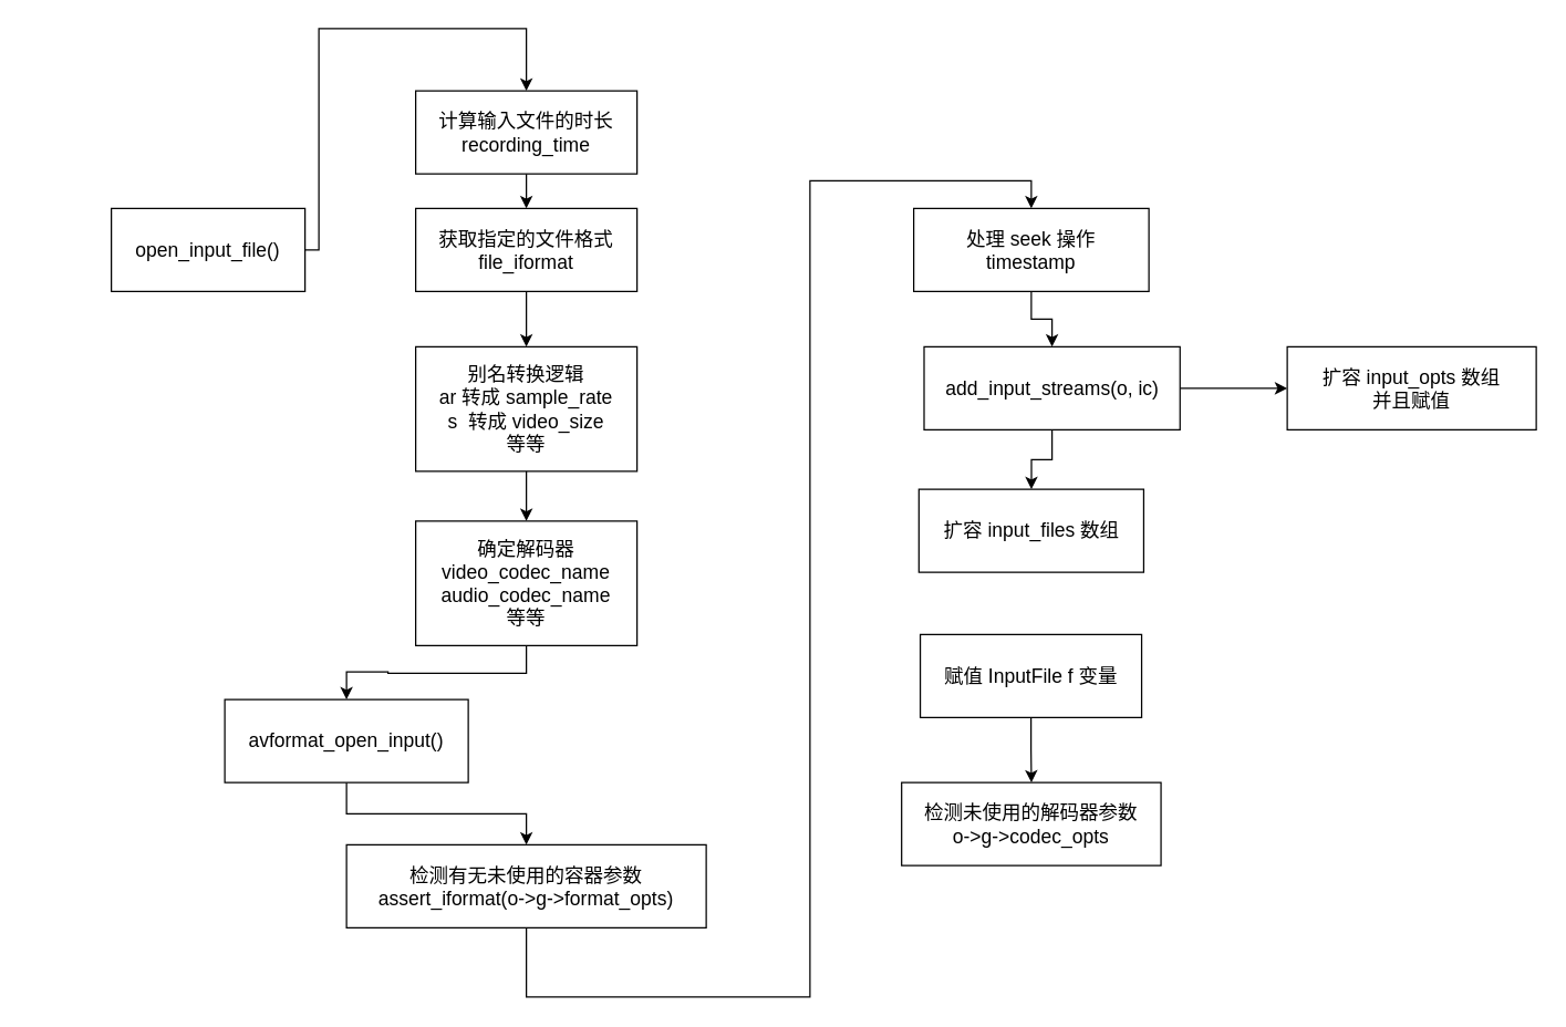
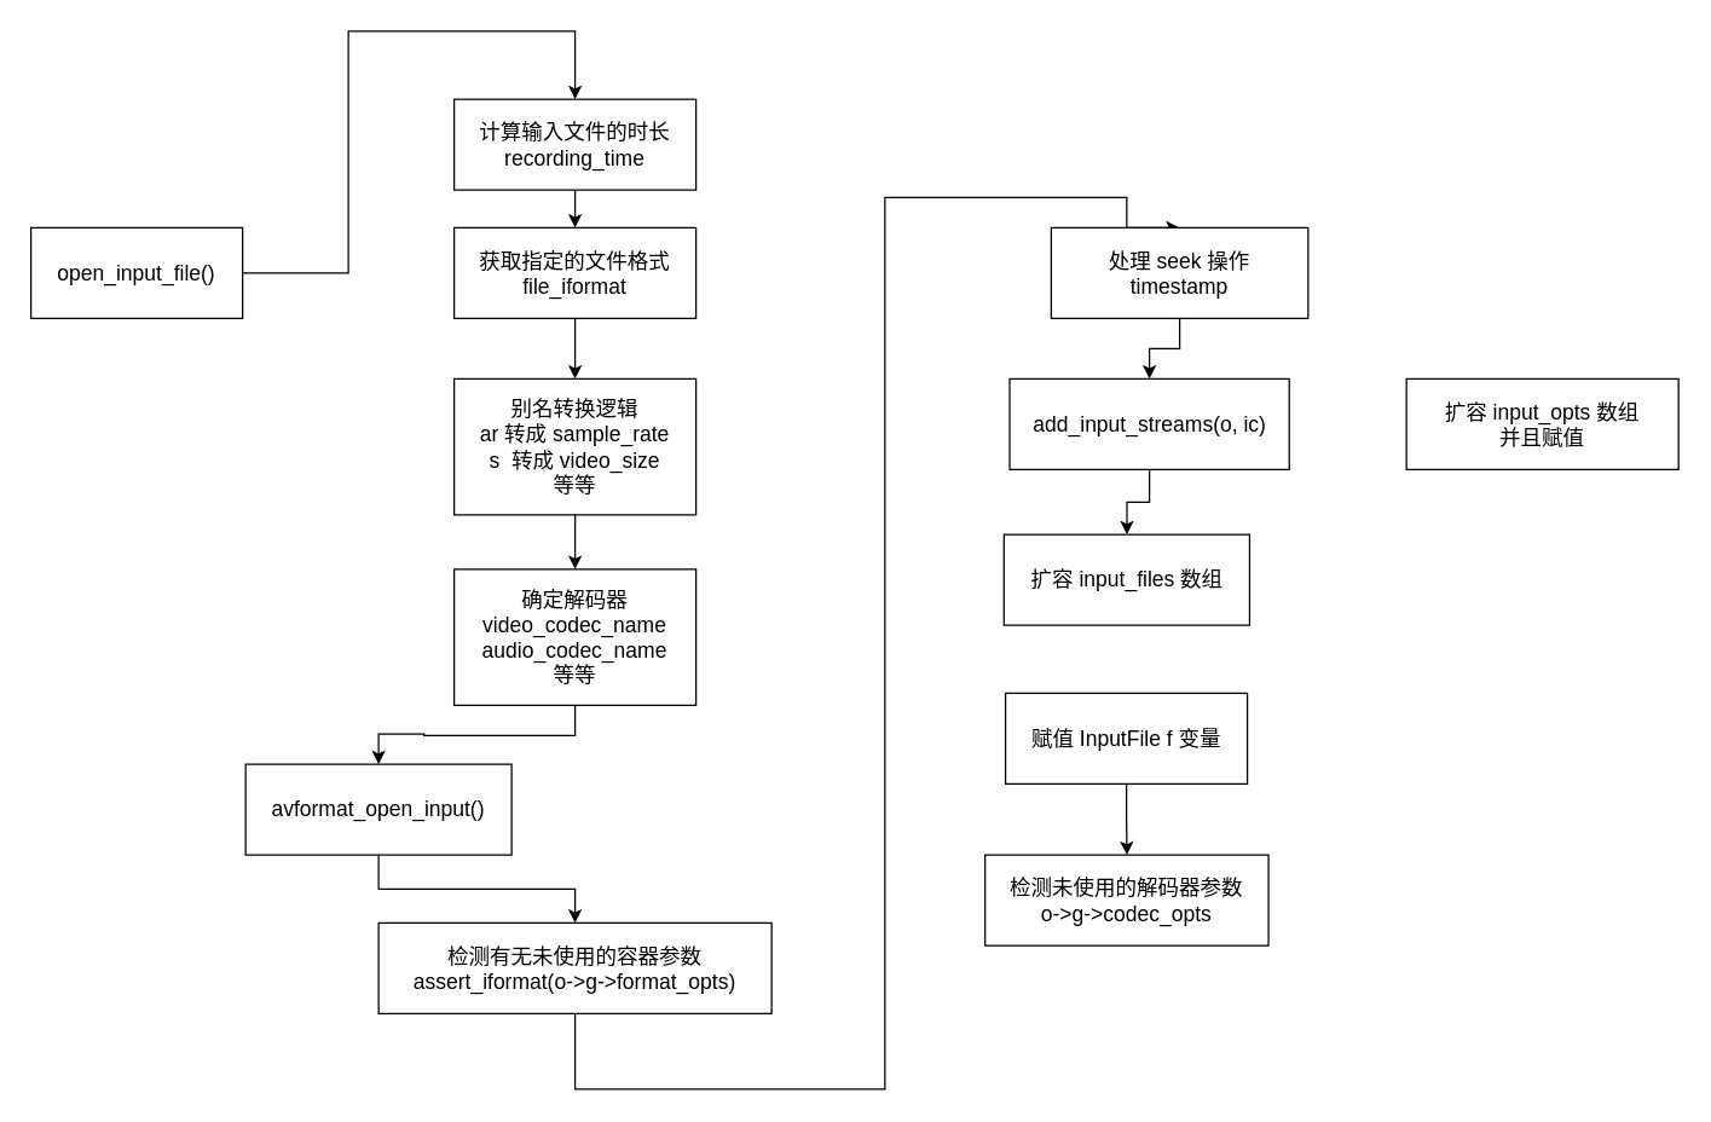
- <mxCell id="3" value="open_input_file()" style="rounded=0;whiteSpace=wrap;html=1;fontSize=14;" parent="1" vertex="1"><mxGeometry x="80" y="150" width="140" height="60" as="geometry" /></mxCell>
+ <mxCell id="3" value="open_input_file()" style="rounded=0;whiteSpace=wrap;html=1;fontSize=14;" parent="1" vertex="1"><mxGeometry x="20" y="150" width="140" height="60" as="geometry" /></mxCell>
- <mxCell id="17" value="处理 seek 操作&lt;br style=&quot;font-size: 14px;&quot;&gt;timestamp" style="rounded=0;whiteSpace=wrap;html=1;fontSize=14;" parent="1" vertex="1"><mxGeometry x="660" y="150" width="170" height="60" as="geometry" /></mxCell>
+ <mxCell id="17" value="处理 seek 操作&lt;br style=&quot;font-size: 14px;&quot;&gt;timestamp" style="rounded=0;whiteSpace=wrap;html=1;fontSize=14;" parent="1" vertex="1"><mxGeometry x="695" y="150" width="170" height="60" as="geometry" /></mxCell>
- <mxCell id="19" style="edgeStyle=orthogonalEdgeStyle;rounded=0;orthogonalLoop=1;jettySize=auto;html=1;fontSize=14;" parent="1" source="20" target="25" edge="1"><mxGeometry relative="1" as="geometry" /></mxCell>
